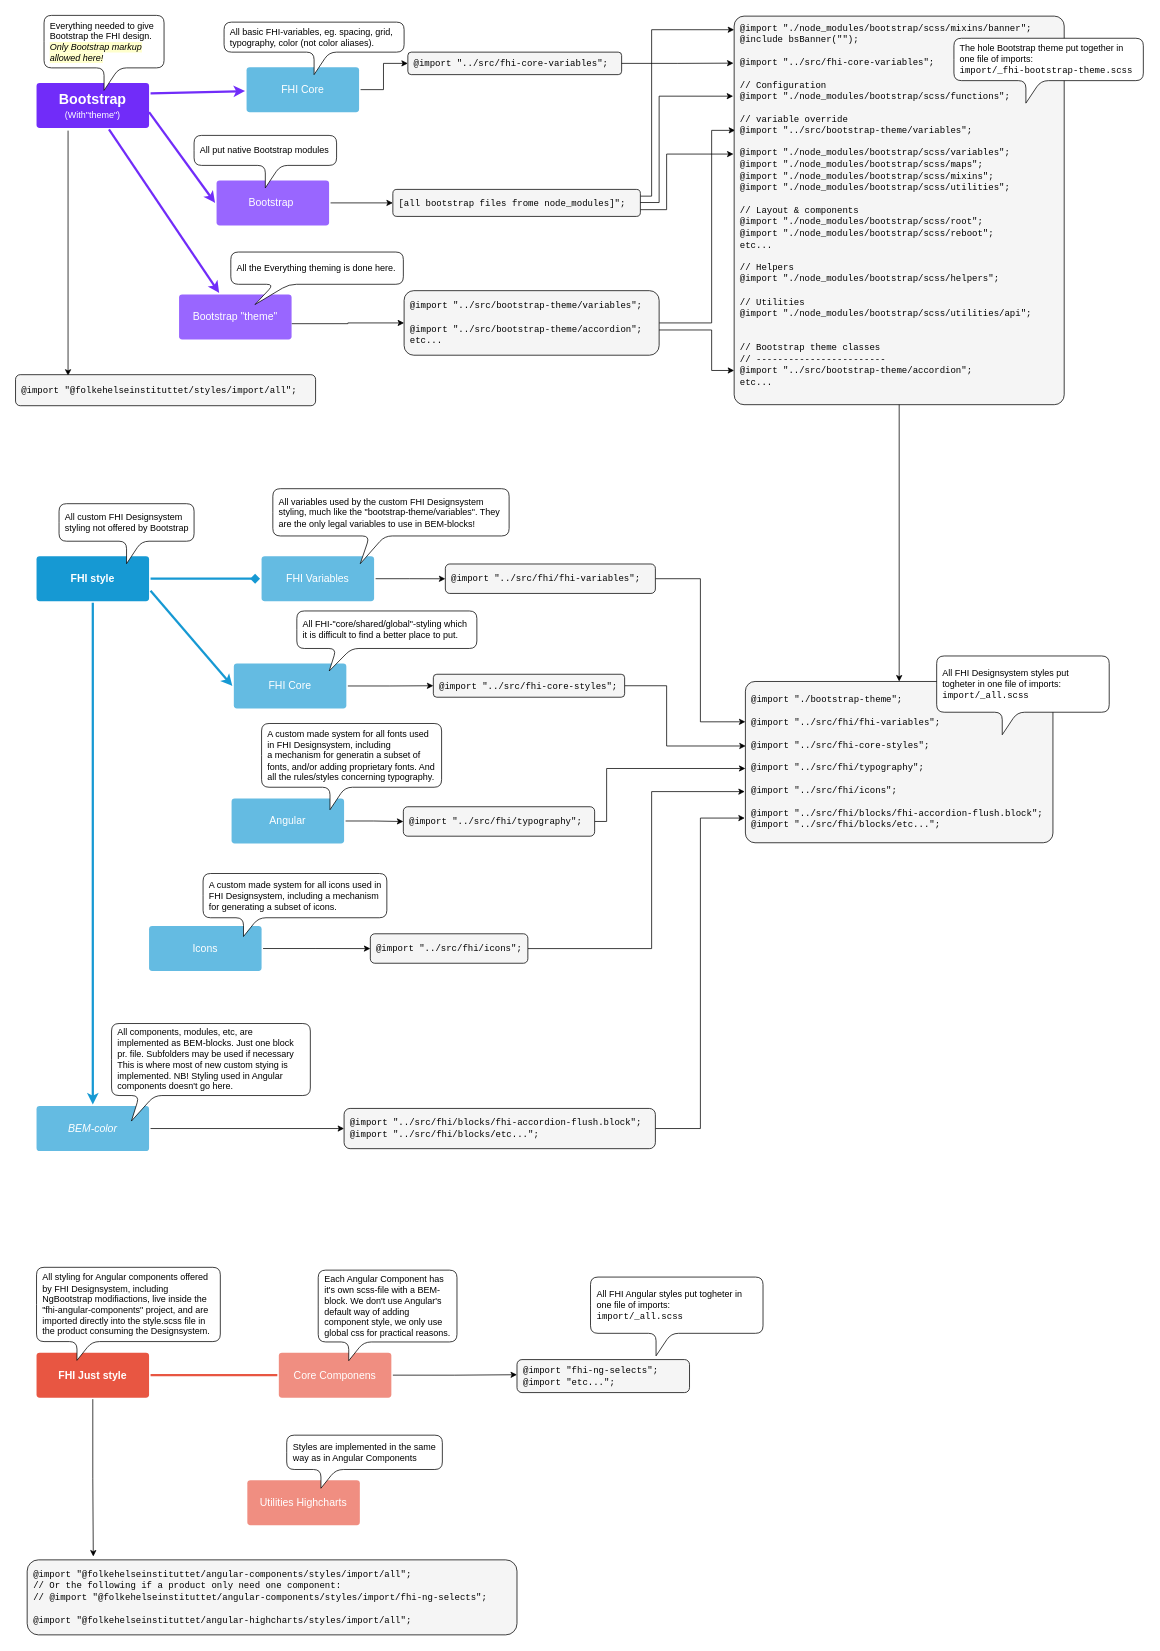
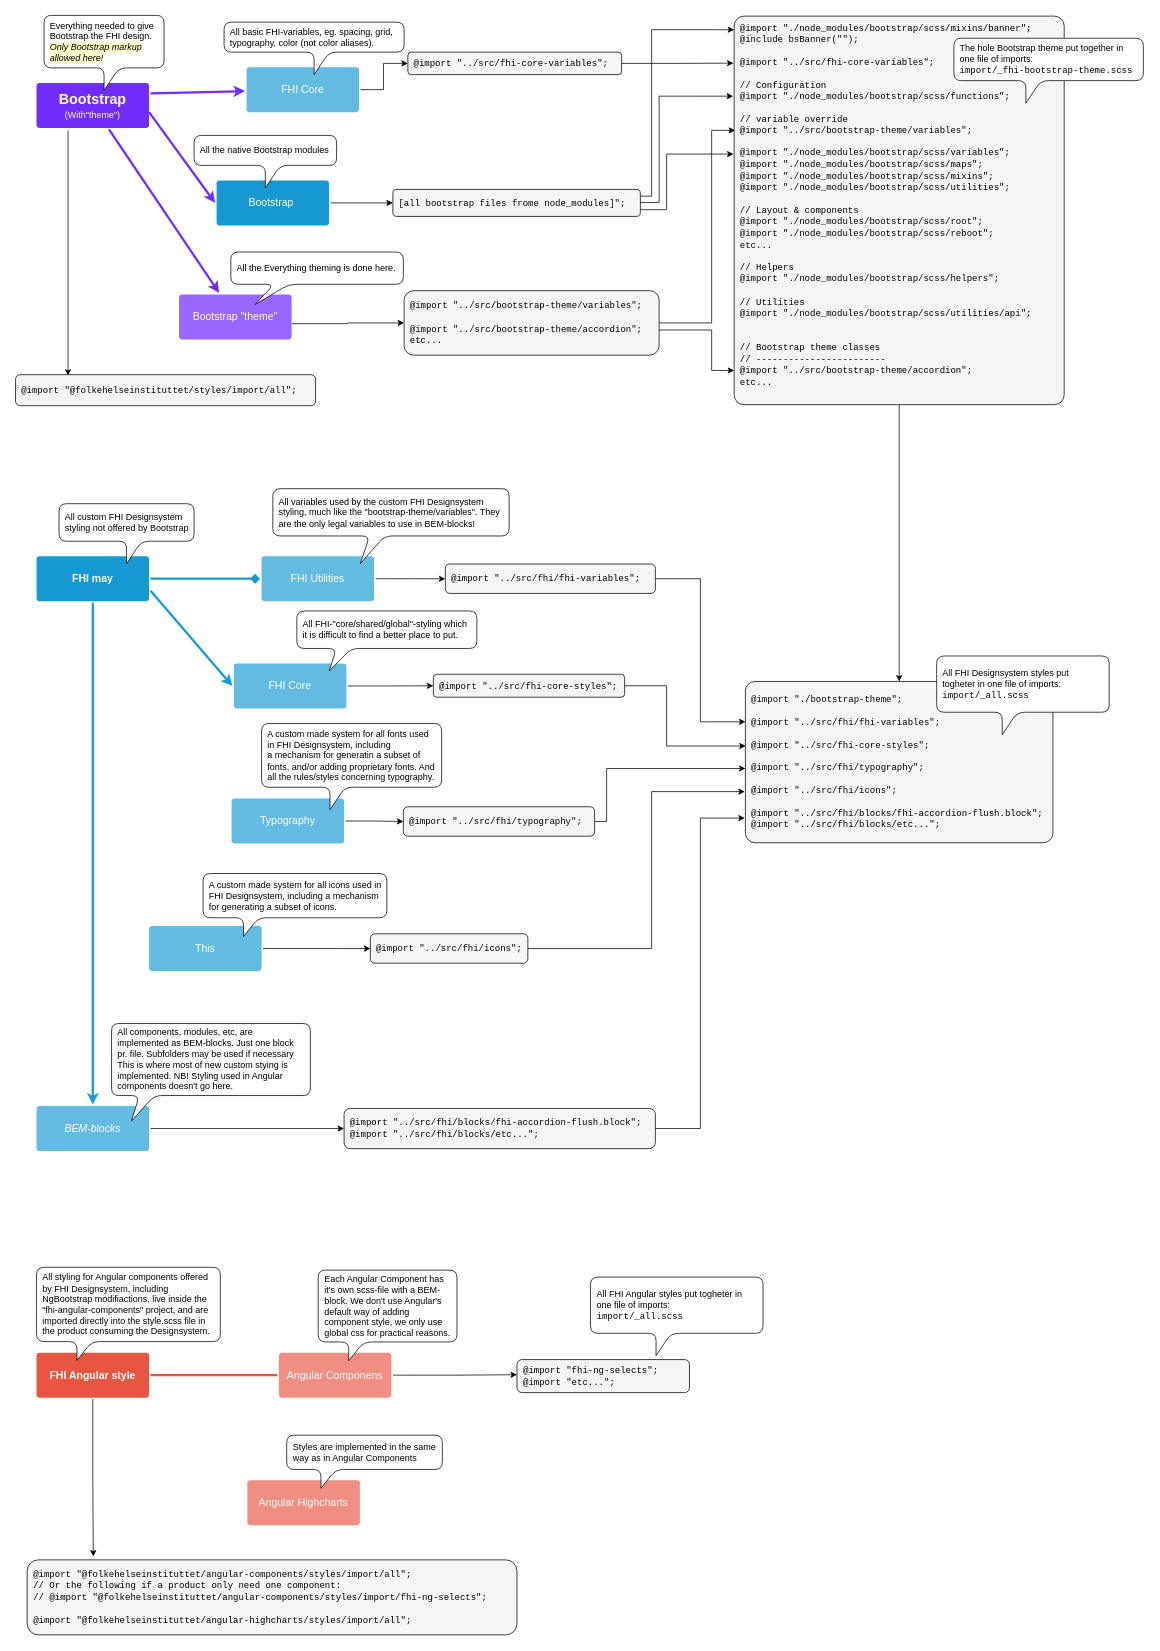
- <mxCell id="19" value="All put native Bootstrap modules" style="shape=callout;whiteSpace=wrap;html=1;perimeter=calloutPerimeter;arcSize=20;rounded=1;spacingLeft=6;spacingRight=6;align=left;" parent="17" vertex="1"><mxGeometry y="10" width="190" height="70" as="geometry" /></mxCell>
+ <mxCell id="19" value="All the native Bootstrap modules" style="shape=callout;whiteSpace=wrap;html=1;perimeter=calloutPerimeter;arcSize=20;rounded=1;spacingLeft=6;spacingRight=6;align=left;" parent="17" vertex="1"><mxGeometry y="10" width="190" height="70" as="geometry" /></mxCell>
- <mxCell id="18" value="Bootstrap&amp;nbsp;" style="rounded=1;whiteSpace=wrap;html=1;shadow=0;labelBackgroundColor=none;strokeColor=none;strokeWidth=3;fillColor=#9966ff;fontFamily=Helvetica;fontSize=14;fontColor=#FFFFFF;align=center;spacing=5;fontStyle=0;arcSize=7;perimeterSpacing=2;" parent="17" vertex="1"><mxGeometry x="30" y="70" width="150" height="60" as="geometry" /></mxCell>
+ <mxCell id="18" value="Bootstrap&amp;nbsp;" style="rounded=1;whiteSpace=wrap;html=1;shadow=0;labelBackgroundColor=none;strokeColor=none;strokeWidth=3;fillColor=#1699d3;fontFamily=Helvetica;fontSize=14;fontColor=#FFFFFF;align=center;spacing=5;fontStyle=0;arcSize=7;perimeterSpacing=2;" parent="17" vertex="1"><mxGeometry x="30" y="70" width="150" height="60" as="geometry" /></mxCell>
- <mxCell id="12" value="FHI style" style="rounded=1;whiteSpace=wrap;html=1;shadow=0;labelBackgroundColor=none;strokeColor=none;strokeWidth=3;fillColor=#1699d3;fontFamily=Helvetica;fontSize=14;fontColor=#FFFFFF;align=center;spacing=5;fontStyle=1;arcSize=7;perimeterSpacing=2;" parent="11" vertex="1"><mxGeometry y="80" width="150" height="60" as="geometry" /></mxCell>
+ <mxCell id="12" value="FHI may" style="rounded=1;whiteSpace=wrap;html=1;shadow=0;labelBackgroundColor=none;strokeColor=none;strokeWidth=3;fillColor=#1699d3;fontFamily=Helvetica;fontSize=14;fontColor=#FFFFFF;align=center;spacing=5;fontStyle=1;arcSize=7;perimeterSpacing=2;" parent="11" vertex="1"><mxGeometry y="80" width="150" height="60" as="geometry" /></mxCell>
- <mxCell id="73" value="FHI Variables" style="rounded=1;whiteSpace=wrap;html=1;shadow=0;labelBackgroundColor=none;strokeColor=none;strokeWidth=3;fillColor=#64bbe2;fontFamily=Helvetica;fontSize=14;fontColor=#FFFFFF;align=center;spacing=5;arcSize=7;perimeterSpacing=2;" parent="1" vertex="1"><mxGeometry x="348" y="741" width="150" height="60" as="geometry" /></mxCell>
+ <mxCell id="73" value="FHI Utilities" style="rounded=1;whiteSpace=wrap;html=1;shadow=0;labelBackgroundColor=none;strokeColor=none;strokeWidth=3;fillColor=#64bbe2;fontFamily=Helvetica;fontSize=14;fontColor=#FFFFFF;align=center;spacing=5;arcSize=7;perimeterSpacing=2;" parent="1" vertex="1"><mxGeometry x="348" y="741" width="150" height="60" as="geometry" /></mxCell>
- <mxCell id="70" value="Angular" style="rounded=1;whiteSpace=wrap;html=1;shadow=0;labelBackgroundColor=none;strokeColor=none;strokeWidth=3;fillColor=#64bbe2;fontFamily=Helvetica;fontSize=14;fontColor=#FFFFFF;align=center;spacing=5;arcSize=7;perimeterSpacing=2;" parent="69" vertex="1"><mxGeometry y="100" width="150" height="60" as="geometry" /></mxCell>
+ <mxCell id="70" value="Typography" style="rounded=1;whiteSpace=wrap;html=1;shadow=0;labelBackgroundColor=none;strokeColor=none;strokeWidth=3;fillColor=#64bbe2;fontFamily=Helvetica;fontSize=14;fontColor=#FFFFFF;align=center;spacing=5;arcSize=7;perimeterSpacing=2;" parent="69" vertex="1"><mxGeometry y="100" width="150" height="60" as="geometry" /></mxCell>
- <mxCell id="39" value="Icons" style="rounded=1;whiteSpace=wrap;html=1;shadow=0;labelBackgroundColor=none;strokeColor=none;strokeWidth=3;fillColor=#64bbe2;fontFamily=Helvetica;fontSize=14;fontColor=#FFFFFF;align=center;spacing=5;arcSize=7;perimeterSpacing=2;" parent="38" vertex="1"><mxGeometry y="70" width="150" height="60" as="geometry" /></mxCell>
+ <mxCell id="39" value="This" style="rounded=1;whiteSpace=wrap;html=1;shadow=0;labelBackgroundColor=none;strokeColor=none;strokeWidth=3;fillColor=#64bbe2;fontFamily=Helvetica;fontSize=14;fontColor=#FFFFFF;align=center;spacing=5;arcSize=7;perimeterSpacing=2;" parent="38" vertex="1"><mxGeometry y="70" width="150" height="60" as="geometry" /></mxCell>
- <mxCell id="43" value="BEM-color" style="rounded=1;whiteSpace=wrap;html=1;shadow=0;labelBackgroundColor=none;strokeColor=none;strokeWidth=3;fillColor=#64bbe2;fontFamily=Helvetica;fontSize=14;fontColor=#FFFFFF;align=center;spacing=5;arcSize=7;perimeterSpacing=2;fontStyle=2" parent="42" vertex="1"><mxGeometry y="110" width="150" height="60" as="geometry" /></mxCell>
+ <mxCell id="43" value="BEM-blocks" style="rounded=1;whiteSpace=wrap;html=1;shadow=0;labelBackgroundColor=none;strokeColor=none;strokeWidth=3;fillColor=#64bbe2;fontFamily=Helvetica;fontSize=14;fontColor=#FFFFFF;align=center;spacing=5;arcSize=7;perimeterSpacing=2;fontStyle=2" parent="42" vertex="1"><mxGeometry y="110" width="150" height="60" as="geometry" /></mxCell>
- <mxCell id="32" value="FHI Just style" style="rounded=1;whiteSpace=wrap;html=1;shadow=0;labelBackgroundColor=none;strokeColor=none;strokeWidth=3;fillColor=#e85642;fontFamily=Helvetica;fontSize=14;fontColor=#FFFFFF;align=center;spacing=5;fontStyle=1;arcSize=7;perimeterSpacing=2;" parent="31" vertex="1"><mxGeometry y="113.76" width="150" height="60" as="geometry" /></mxCell>
+ <mxCell id="32" value="FHI Angular style" style="rounded=1;whiteSpace=wrap;html=1;shadow=0;labelBackgroundColor=none;strokeColor=none;strokeWidth=3;fillColor=#e85642;fontFamily=Helvetica;fontSize=14;fontColor=#FFFFFF;align=center;spacing=5;fontStyle=1;arcSize=7;perimeterSpacing=2;" parent="31" vertex="1"><mxGeometry y="113.76" width="150" height="60" as="geometry" /></mxCell>
- <mxCell id="35" value="Core Componens" style="rounded=1;whiteSpace=wrap;html=1;shadow=0;labelBackgroundColor=none;strokeColor=none;strokeWidth=3;fillColor=#f08e81;fontFamily=Helvetica;fontSize=14;fontColor=#FFFFFF;align=center;spacing=5;fontStyle=0;arcSize=7;perimeterSpacing=2;" parent="34" vertex="1"><mxGeometry y="110" width="150" height="60" as="geometry" /></mxCell>
+ <mxCell id="35" value="Angular Componens" style="rounded=1;whiteSpace=wrap;html=1;shadow=0;labelBackgroundColor=none;strokeColor=none;strokeWidth=3;fillColor=#f08e81;fontFamily=Helvetica;fontSize=14;fontColor=#FFFFFF;align=center;spacing=5;fontStyle=0;arcSize=7;perimeterSpacing=2;" parent="34" vertex="1"><mxGeometry y="110" width="150" height="60" as="geometry" /></mxCell>
- <mxCell id="83" value="Utilities Highcharts" style="rounded=1;whiteSpace=wrap;html=1;shadow=0;labelBackgroundColor=none;strokeColor=none;strokeWidth=3;fillColor=#f08e81;fontFamily=Helvetica;fontSize=14;fontColor=#FFFFFF;align=center;spacing=5;fontStyle=0;arcSize=7;perimeterSpacing=2;" vertex="1" parent="82"><mxGeometry y="110" width="150" height="60" as="geometry" /></mxCell>
+ <mxCell id="83" value="Angular Highcharts" style="rounded=1;whiteSpace=wrap;html=1;shadow=0;labelBackgroundColor=none;strokeColor=none;strokeWidth=3;fillColor=#f08e81;fontFamily=Helvetica;fontSize=14;fontColor=#FFFFFF;align=center;spacing=5;fontStyle=0;arcSize=7;perimeterSpacing=2;" vertex="1" parent="82"><mxGeometry y="110" width="150" height="60" as="geometry" /></mxCell>
